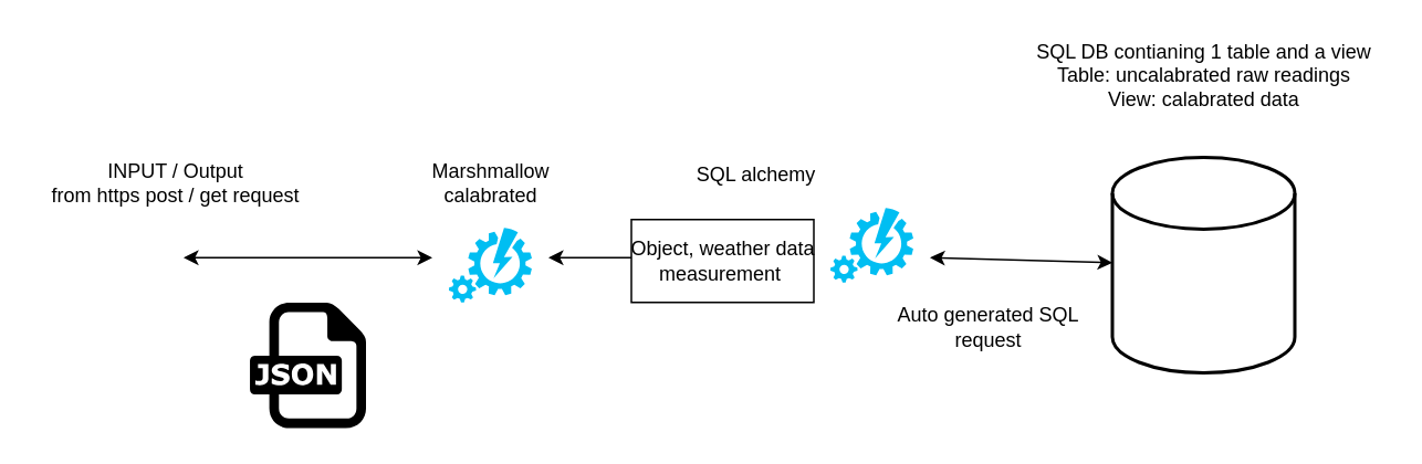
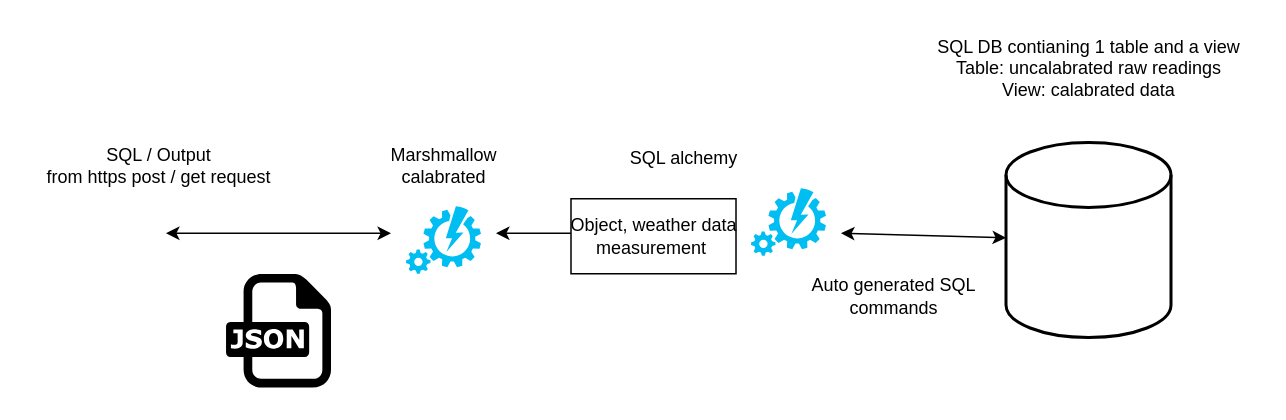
- <mxCell id="11" value="INPUT / Output&lt;br&gt;from https post / get request" style="text;html=1;align=center;verticalAlign=middle;resizable=0;points=[];autosize=1;strokeColor=none;fillColor=none;" vertex="1" parent="1"><mxGeometry x="20" y="95" width="170" height="30" as="geometry" /></mxCell>
+ <mxCell id="11" value="SQL / Output&lt;br&gt;from https post / get request" style="text;html=1;align=center;verticalAlign=middle;resizable=0;points=[];autosize=1;strokeColor=none;fillColor=none;" vertex="1" parent="1"><mxGeometry x="20" y="95" width="170" height="30" as="geometry" /></mxCell>
- <mxCell id="10" value="Auto generated SQL&lt;br&gt;request" style="text;html=1;resizable=0;autosize=1;align=center;verticalAlign=middle;points=[];fillColor=none;strokeColor=none;rounded=0;" vertex="1" parent="1"><mxGeometry x="530" y="182.1" width="130" height="30" as="geometry" /></mxCell>
+ <mxCell id="10" value="Auto generated SQL&lt;br&gt;commands" style="text;html=1;resizable=0;autosize=1;align=center;verticalAlign=middle;points=[];fillColor=none;strokeColor=none;rounded=0;" vertex="1" parent="1"><mxGeometry x="530" y="182.1" width="130" height="30" as="geometry" /></mxCell>
